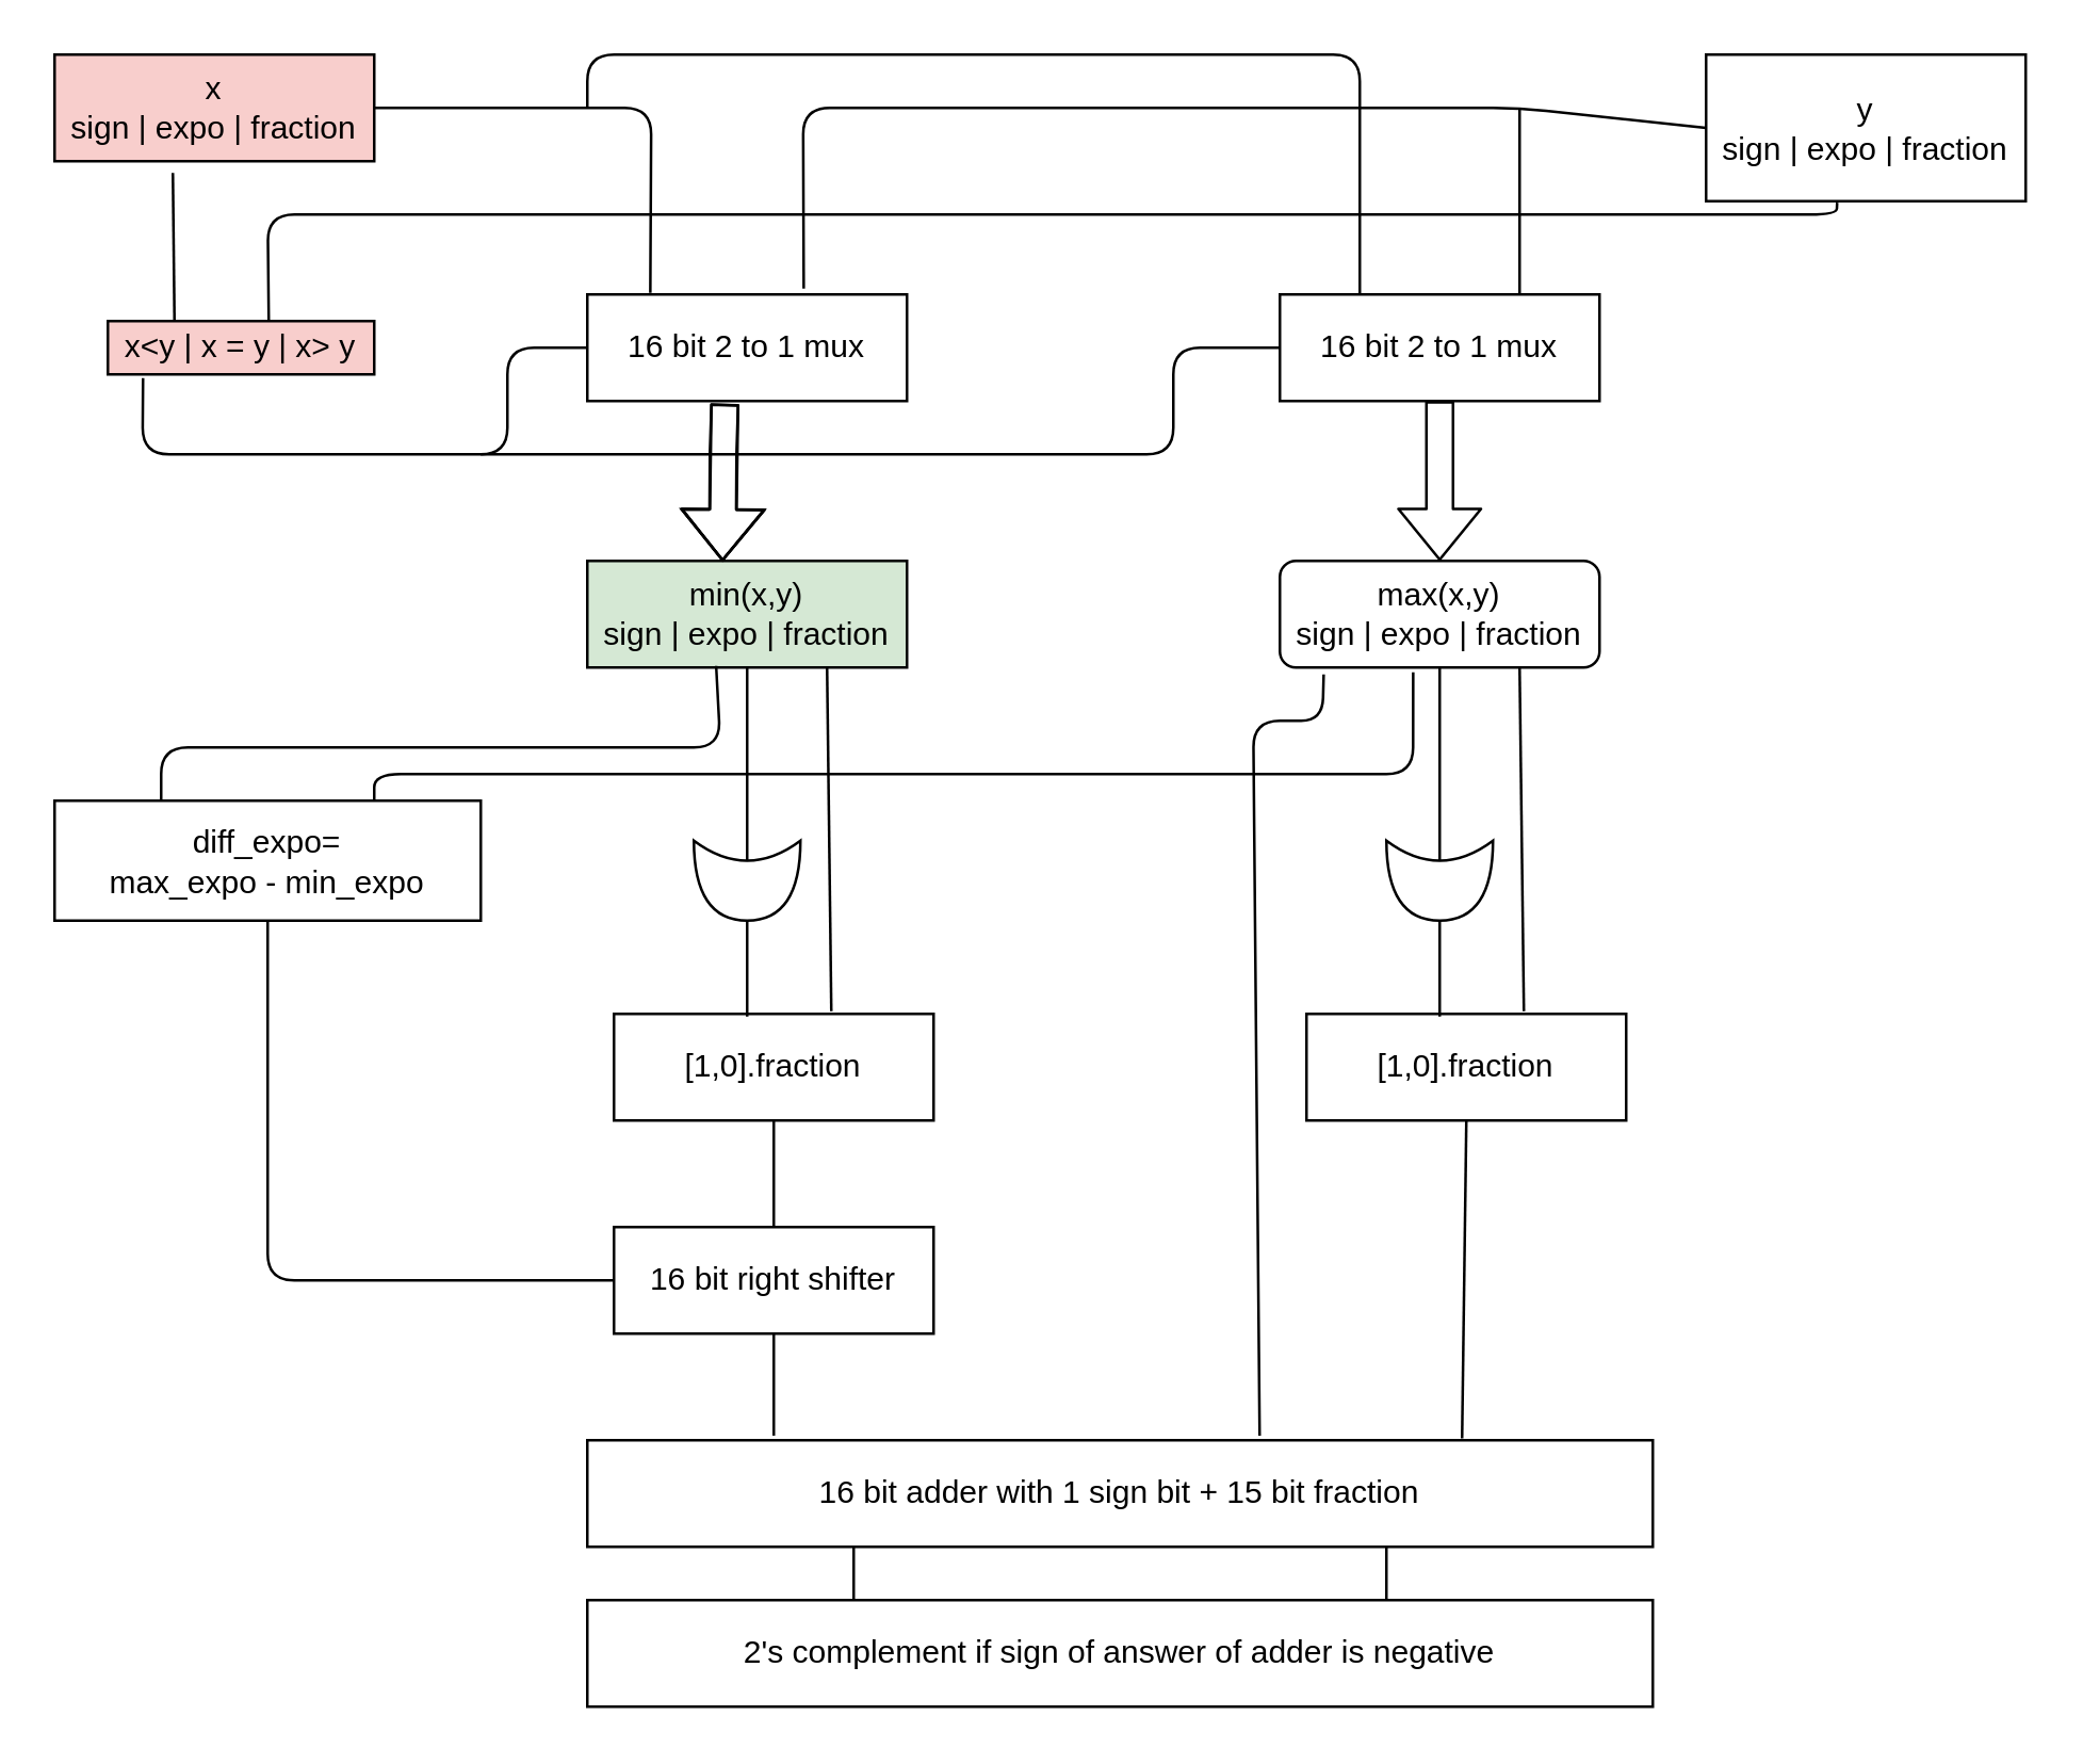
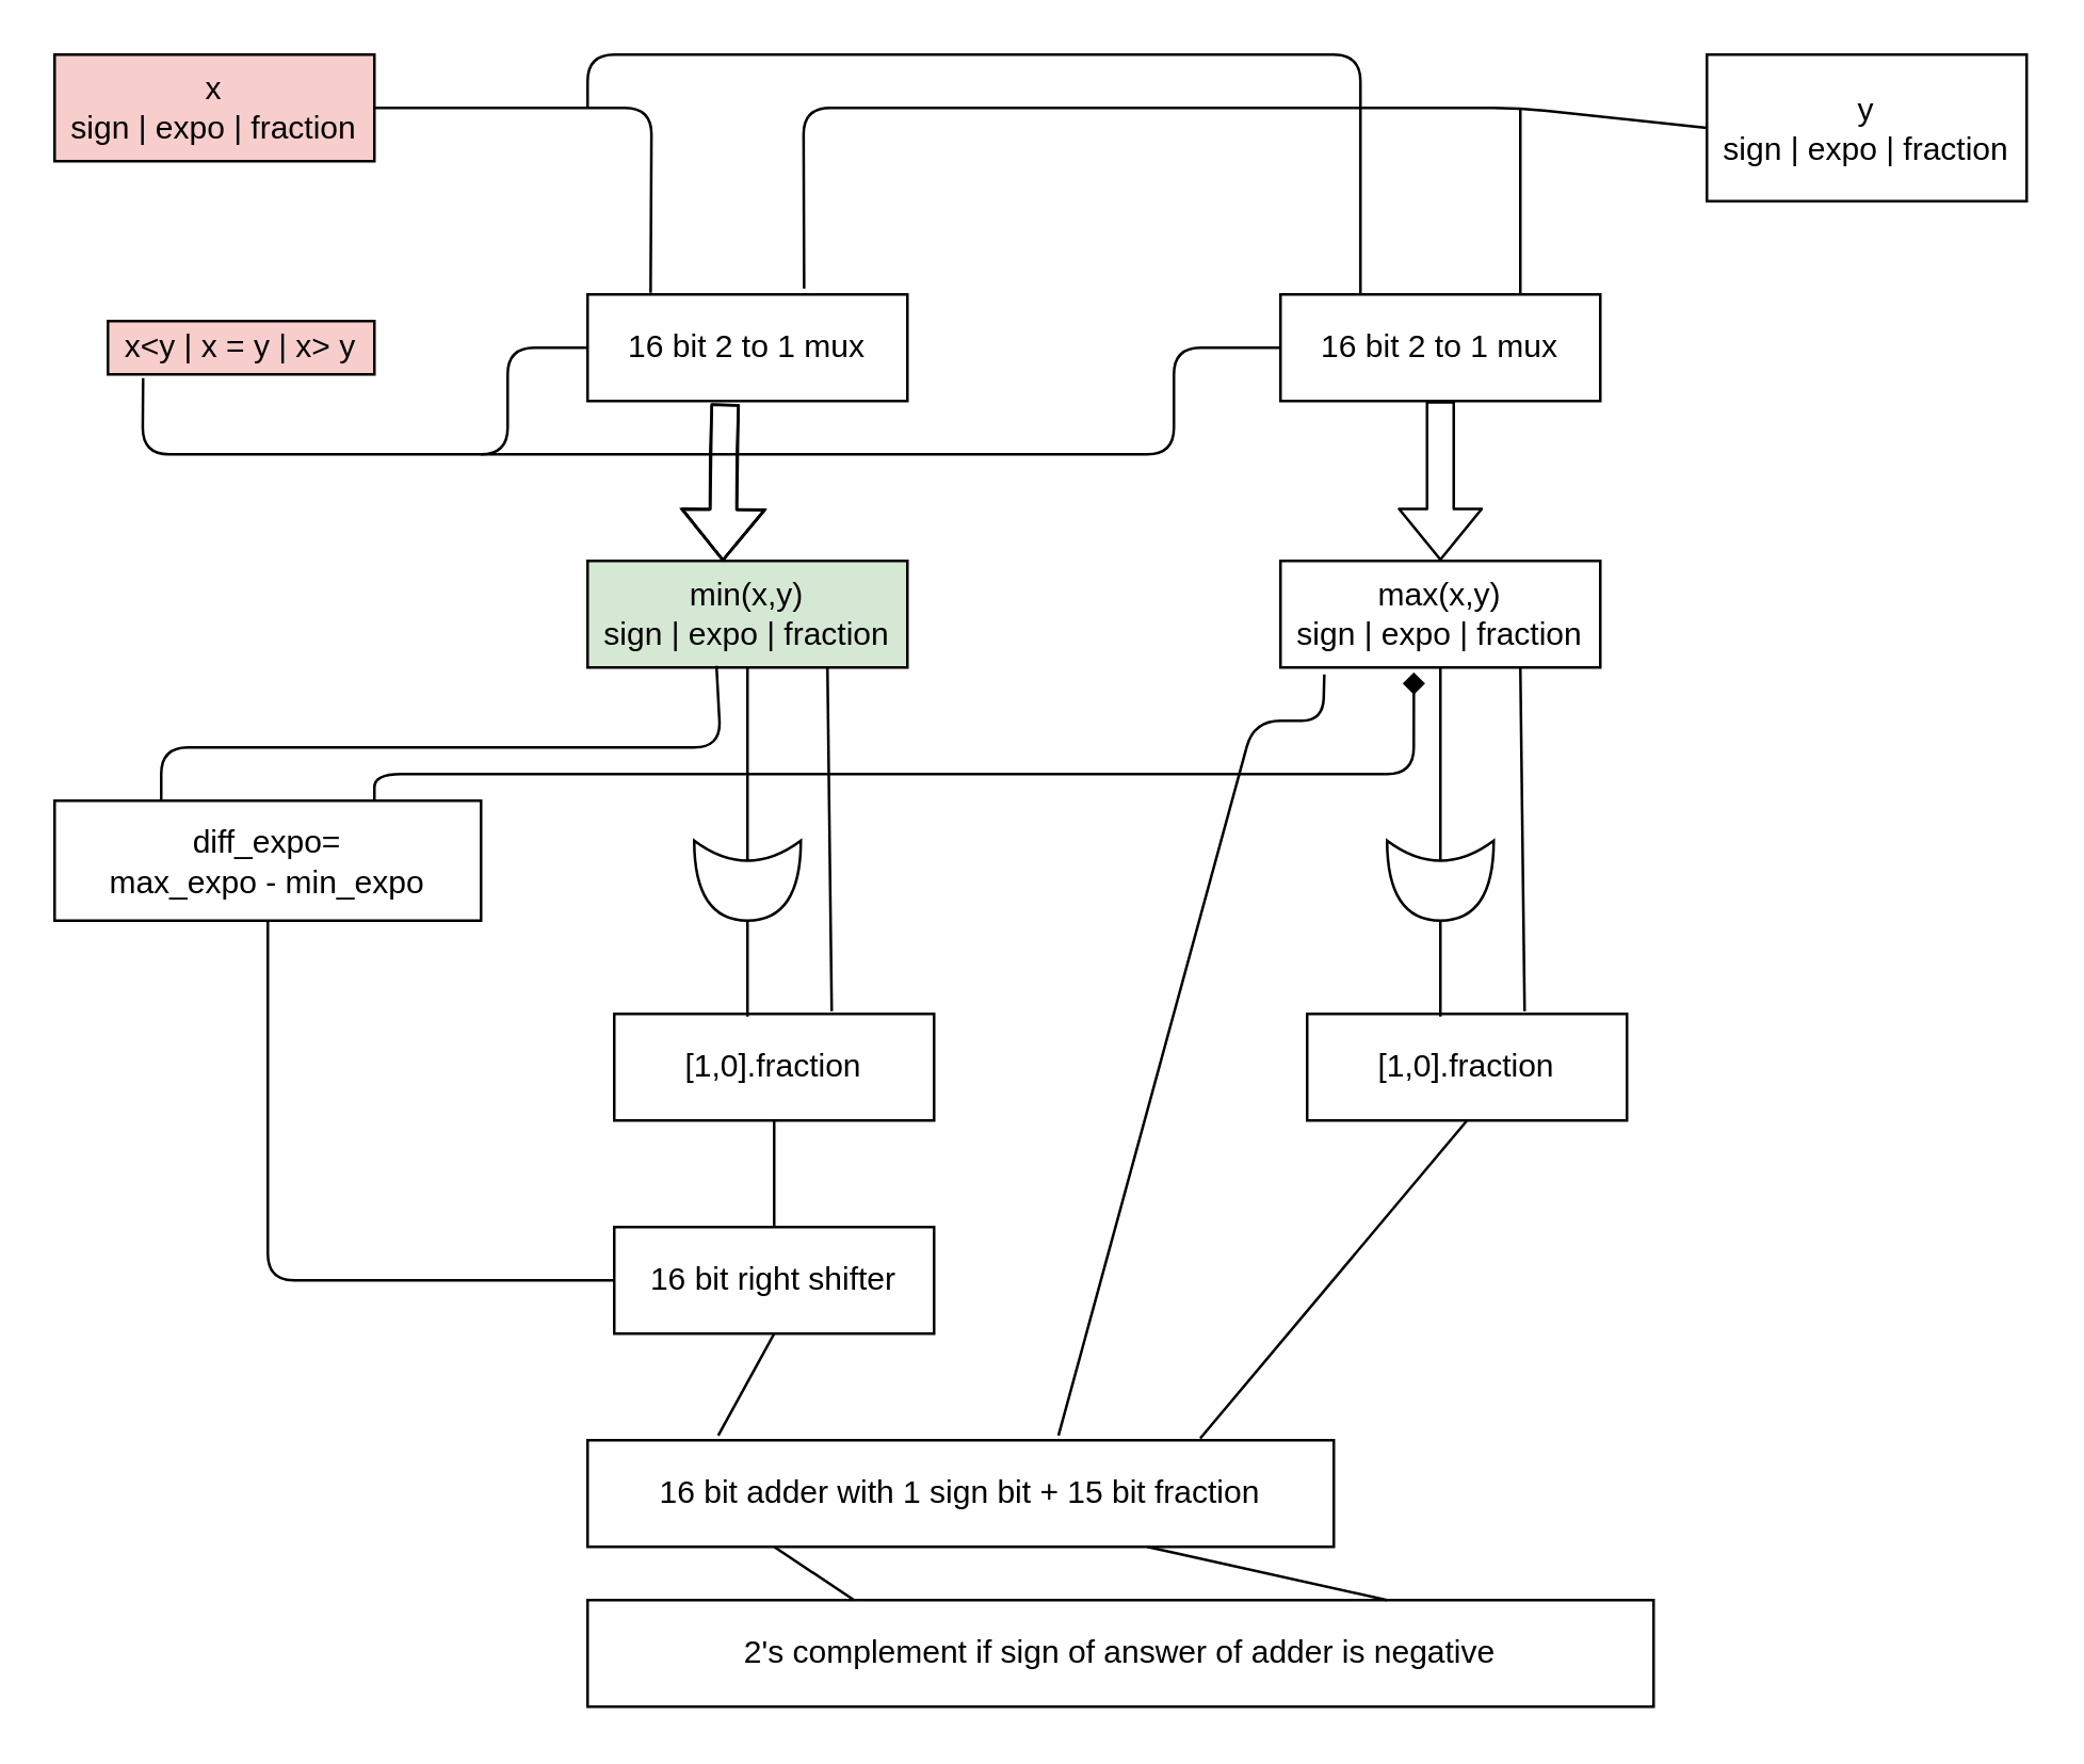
- <mxCell id="5" value="" style="endArrow=none;html=1;entryX=0.41;entryY=1.01;entryDx=0;entryDy=0;entryPerimeter=0;exitX=0.604;exitY=-0.01;exitDx=0;exitDy=0;exitPerimeter=0;" parent="1" source="4" target="3" edge="1"><mxGeometry width="50" height="50" relative="1" as="geometry"><mxPoint x="450" y="220" as="sourcePoint" /><mxPoint x="500" y="170" as="targetPoint" /><Array as="points"><mxPoint x="100" y="80" /><mxPoint x="689" y="80" /></Array></mxGeometry></mxCell>
- <mxCell id="6" value="" style="endArrow=none;html=1;exitX=0.25;exitY=0;exitDx=0;exitDy=0;entryX=0.37;entryY=1.11;entryDx=0;entryDy=0;entryPerimeter=0;" parent="1" source="4" target="2" edge="1"><mxGeometry width="50" height="50" relative="1" as="geometry"><mxPoint x="58" y="170" as="sourcePoint" /><mxPoint x="65" y="51" as="targetPoint" /><Array as="points" /></mxGeometry></mxCell>
- <mxCell id="16" value="max(x,y)&lt;br&gt;sign | expo | fraction" style="whiteSpace=wrap;html=1;rounded=1;" parent="1" vertex="1"><mxGeometry x="480" y="210" width="120" height="40" as="geometry" /></mxCell>
+ <mxCell id="16" value="max(x,y)&lt;br&gt;sign | expo | fraction" style="rounded=0;whiteSpace=wrap;html=1;" parent="1" vertex="1"><mxGeometry x="480" y="210" width="120" height="40" as="geometry" /></mxCell>
- <mxCell id="22" value="" style="endArrow=none;html=1;entryX=0.417;entryY=1.045;entryDx=0;entryDy=0;entryPerimeter=0;exitX=0.75;exitY=0;exitDx=0;exitDy=0;" parent="1" source="20" target="16" edge="1"><mxGeometry width="50" height="50" relative="1" as="geometry"><mxPoint x="490" y="300" as="sourcePoint" /><mxPoint x="540" y="250" as="targetPoint" /><Array as="points"><mxPoint x="140" y="290" /><mxPoint x="530" y="290" /></Array></mxGeometry></mxCell>
+ <mxCell id="22" value="" style="endArrow=diamond;html=1;entryX=0.417;entryY=1.045;entryDx=0;entryDy=0;entryPerimeter=0;exitX=0.75;exitY=0;exitDx=0;exitDy=0;" parent="1" source="20" target="16" edge="1"><mxGeometry width="50" height="50" relative="1" as="geometry"><mxPoint x="490" y="300" as="sourcePoint" /><mxPoint x="540" y="250" as="targetPoint" /><Array as="points"><mxPoint x="140" y="290" /><mxPoint x="530" y="290" /></Array></mxGeometry></mxCell>
- <mxCell id="36" value="16 bit adder with 1 sign bit + 15 bit fraction" style="rounded=0;whiteSpace=wrap;html=1;" vertex="1" parent="1"><mxGeometry x="220" y="540" width="400" height="40" as="geometry" /></mxCell>
+ <mxCell id="36" value="16 bit adder with 1 sign bit + 15 bit fraction" style="rounded=0;whiteSpace=wrap;html=1;" vertex="1" parent="1"><mxGeometry x="220" y="540" width="280" height="40" as="geometry" /></mxCell>
